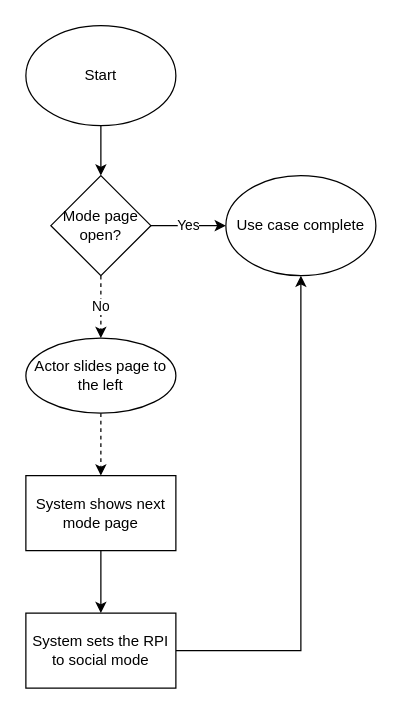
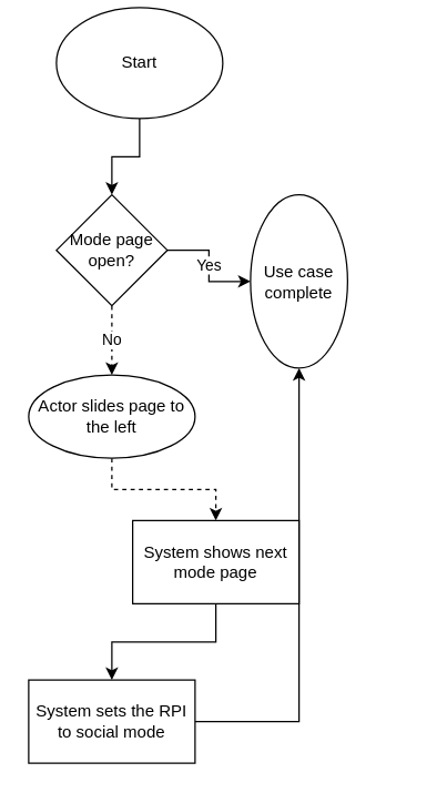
- <mxCell id="3" value="Start" style="ellipse;whiteSpace=wrap;html=1;" vertex="1" parent="1"><mxGeometry x="20" y="20" width="120" height="80" as="geometry" /></mxCell>
+ <mxCell id="3" value="Start" style="ellipse;whiteSpace=wrap;html=1;" vertex="1" parent="1"><mxGeometry x="40" y="5" width="120" height="80" as="geometry" /></mxCell>
- <mxCell id="7" value="Use case complete" style="ellipse;whiteSpace=wrap;html=1;" vertex="1" parent="1"><mxGeometry x="180" y="140" width="120" height="80" as="geometry" /></mxCell>
+ <mxCell id="7" value="Use case complete" style="ellipse;whiteSpace=wrap;html=1;" vertex="1" parent="1"><mxGeometry x="180" y="140" width="70" height="125" as="geometry" /></mxCell>
- <mxCell id="11" value="System shows next mode page" style="whiteSpace=wrap;html=1;" vertex="1" parent="1"><mxGeometry x="20" y="380" width="120" height="60" as="geometry" /></mxCell>
+ <mxCell id="11" value="System shows next mode page" style="whiteSpace=wrap;html=1;" vertex="1" parent="1"><mxGeometry x="95" y="375" width="120" height="60" as="geometry" /></mxCell>
